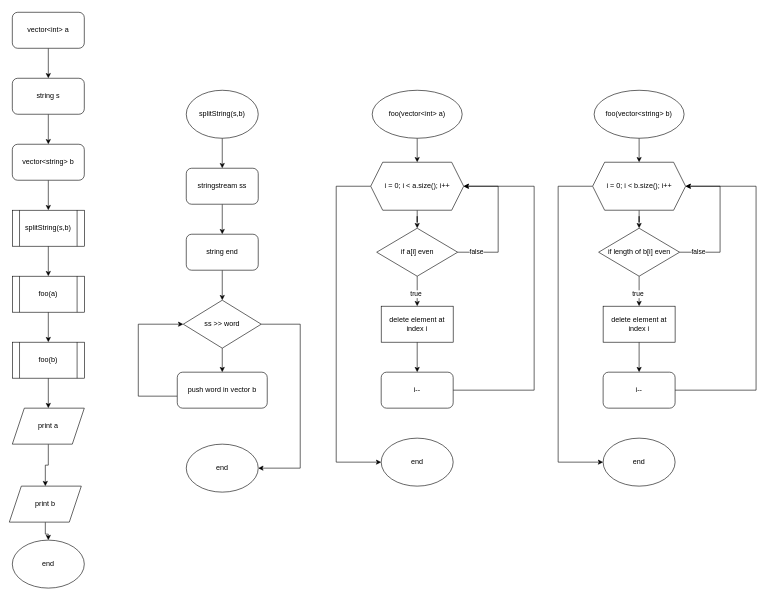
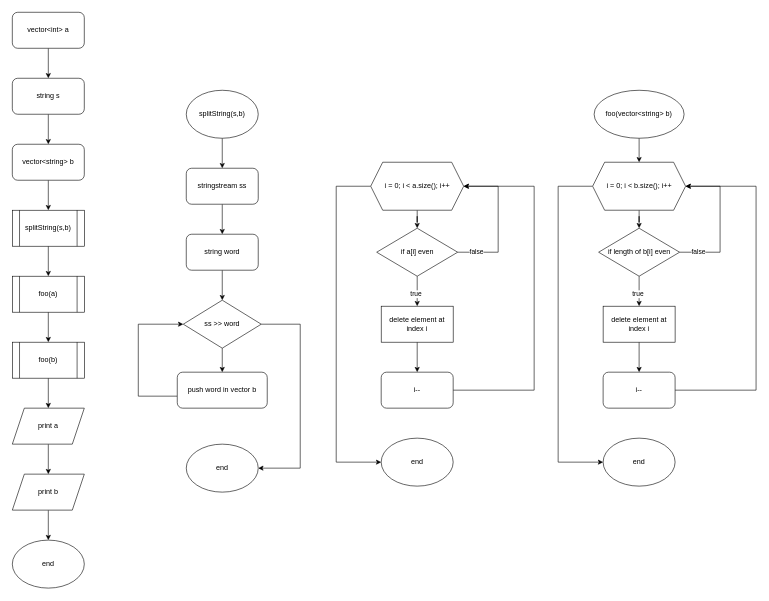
- <mxCell id="25" value="foo(vector&amp;lt;int&amp;gt; a)" style="ellipse;whiteSpace=wrap;html=1;" vertex="1" parent="1"><mxGeometry x="620" y="150" width="150" height="80" as="geometry" /></mxCell>
- <mxCell id="24" style="edgeStyle=orthogonalEdgeStyle;rounded=0;orthogonalLoop=1;jettySize=auto;html=1;entryX=0.5;entryY=0;entryDx=0;entryDy=0;" edge="1" parent="1" source="25" target="28"><mxGeometry relative="1" as="geometry" /></mxCell>
- <mxCell id="15" value="string end" style="rounded=1;whiteSpace=wrap;html=1;" vertex="1" parent="1"><mxGeometry x="310" y="390" width="120" height="60" as="geometry" /></mxCell>
+ <mxCell id="15" value="string word" style="rounded=1;whiteSpace=wrap;html=1;" vertex="1" parent="1"><mxGeometry x="310" y="390" width="120" height="60" as="geometry" /></mxCell>
- <mxCell id="59" value="print b" style="shape=parallelogram;perimeter=parallelogramPerimeter;whiteSpace=wrap;html=1;fixedSize=1;" vertex="1" parent="1"><mxGeometry x="15" y="810" width="120" height="60" as="geometry" /></mxCell>
+ <mxCell id="59" value="print b" style="shape=parallelogram;perimeter=parallelogramPerimeter;whiteSpace=wrap;html=1;fixedSize=1;" vertex="1" parent="1"><mxGeometry x="20" y="790" width="120" height="60" as="geometry" /></mxCell>
